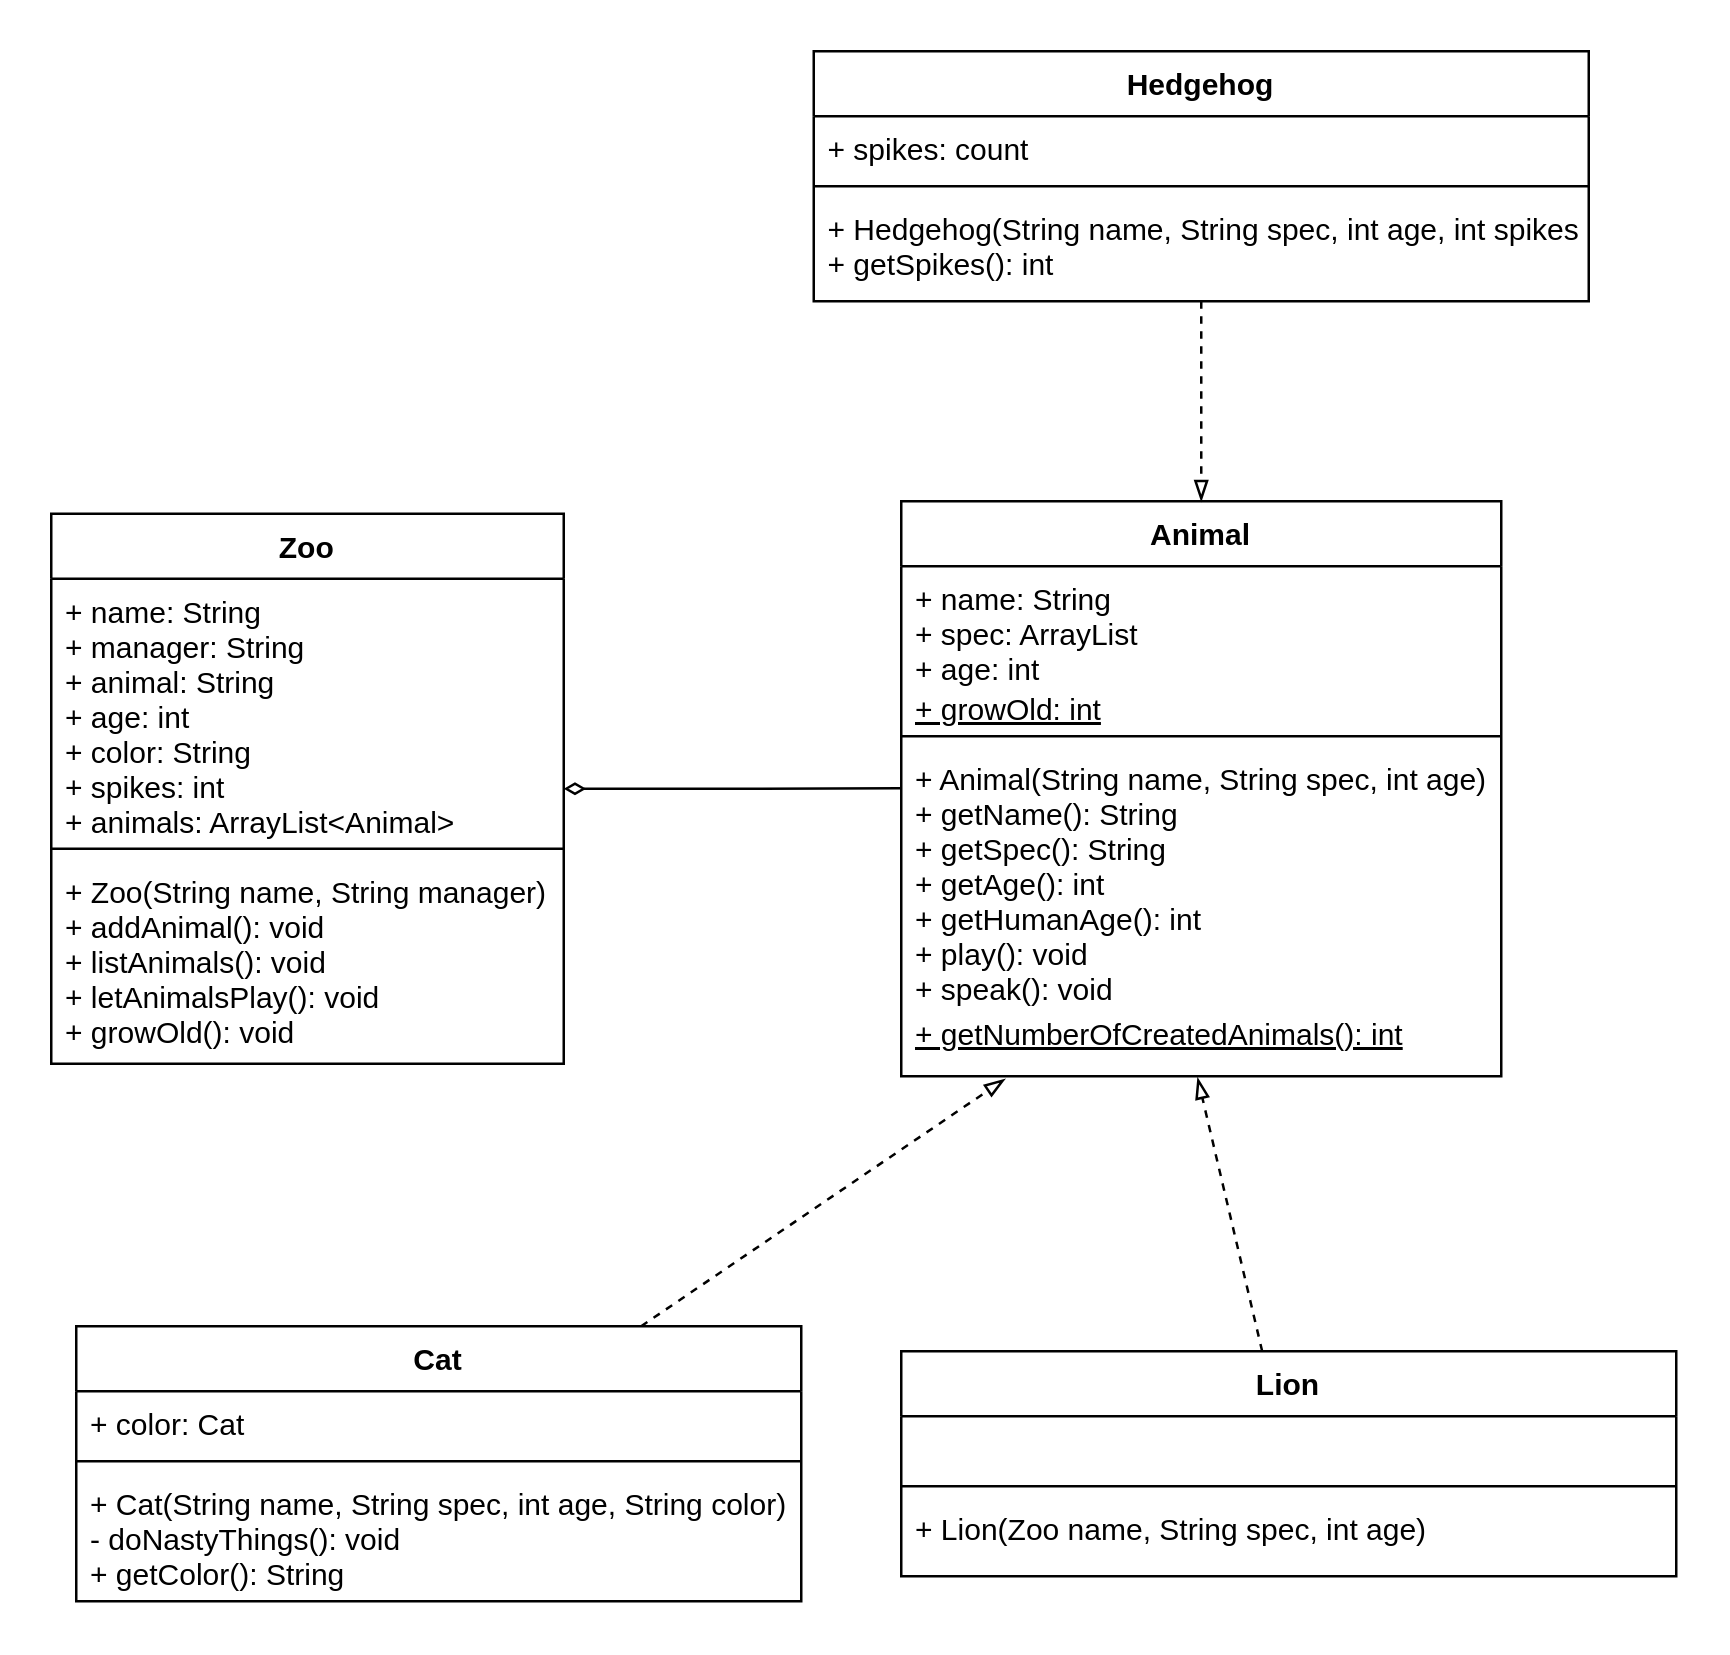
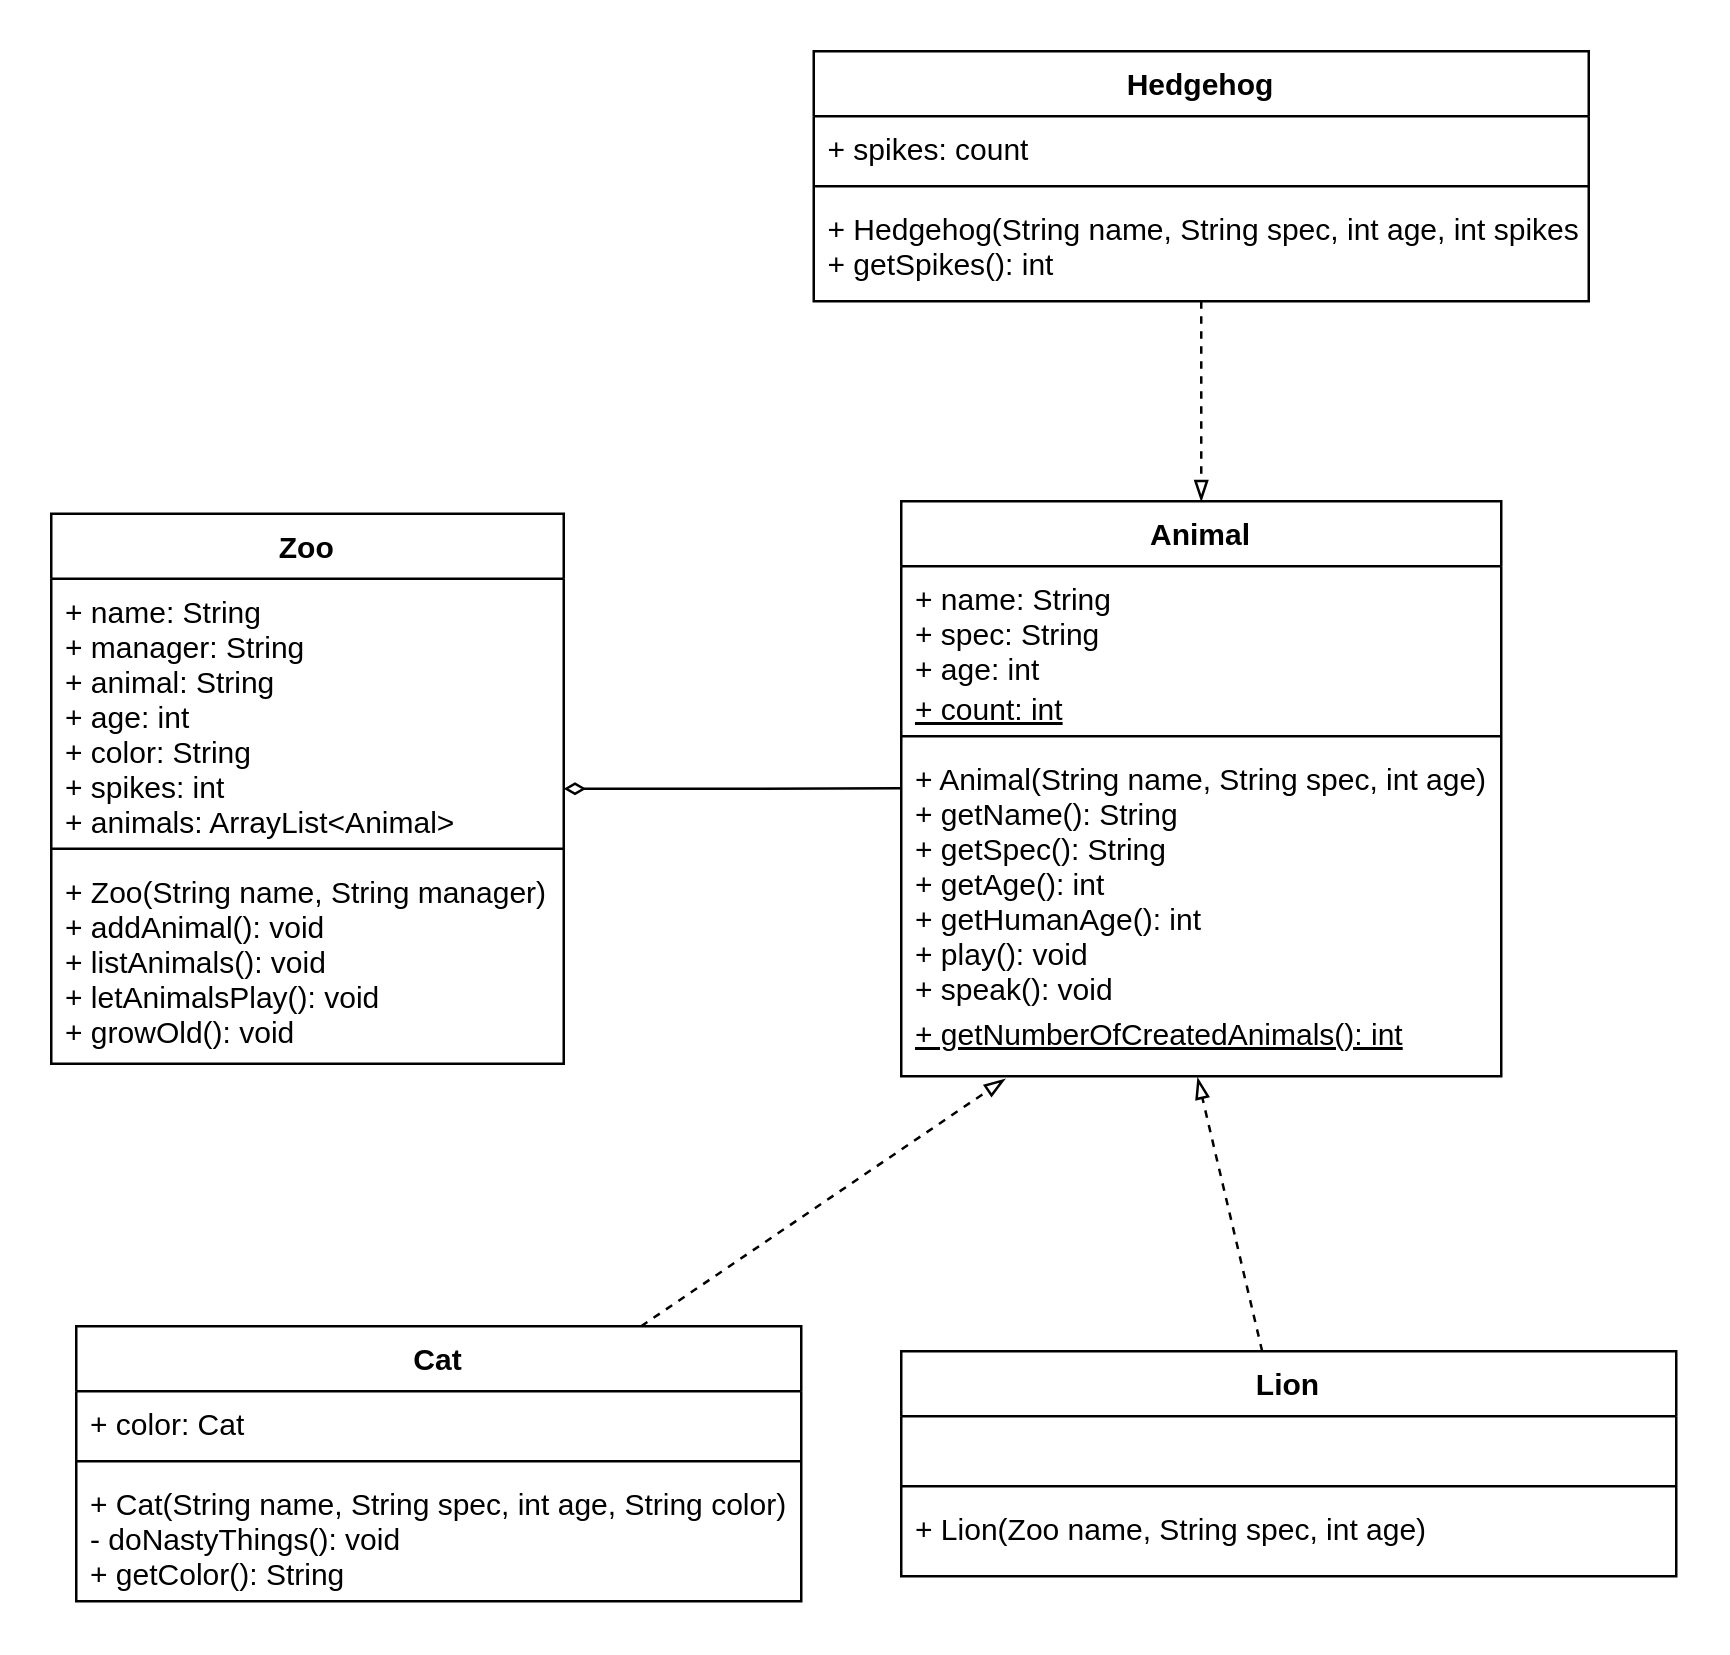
- <mxCell id="8" value="+ name: String&#10;+ spec: ArrayList&#10;+ age: int" style="text;strokeColor=none;fillColor=none;align=left;verticalAlign=top;spacingLeft=4;spacingRight=4;overflow=hidden;rotatable=0;points=[[0,0.5],[1,0.5]];portConstraint=eastwest;" parent="7" vertex="1"><mxGeometry y="26" width="240" height="44" as="geometry" /></mxCell>
+ <mxCell id="8" value="+ name: String&#10;+ spec: String&#10;+ age: int" style="text;strokeColor=none;fillColor=none;align=left;verticalAlign=top;spacingLeft=4;spacingRight=4;overflow=hidden;rotatable=0;points=[[0,0.5],[1,0.5]];portConstraint=eastwest;" parent="7" vertex="1"><mxGeometry y="26" width="240" height="44" as="geometry" /></mxCell>
- <mxCell id="9" value="+ growOld: int&#10;" style="text;strokeColor=none;fillColor=none;align=left;verticalAlign=top;spacingLeft=4;spacingRight=4;overflow=hidden;rotatable=0;points=[[0,0.5],[1,0.5]];portConstraint=eastwest;fontStyle=4" parent="7" vertex="1"><mxGeometry y="70" width="240" height="20" as="geometry" /></mxCell>
+ <mxCell id="9" value="+ count: int&#10;" style="text;strokeColor=none;fillColor=none;align=left;verticalAlign=top;spacingLeft=4;spacingRight=4;overflow=hidden;rotatable=0;points=[[0,0.5],[1,0.5]];portConstraint=eastwest;fontStyle=4" parent="7" vertex="1"><mxGeometry y="70" width="240" height="20" as="geometry" /></mxCell>
